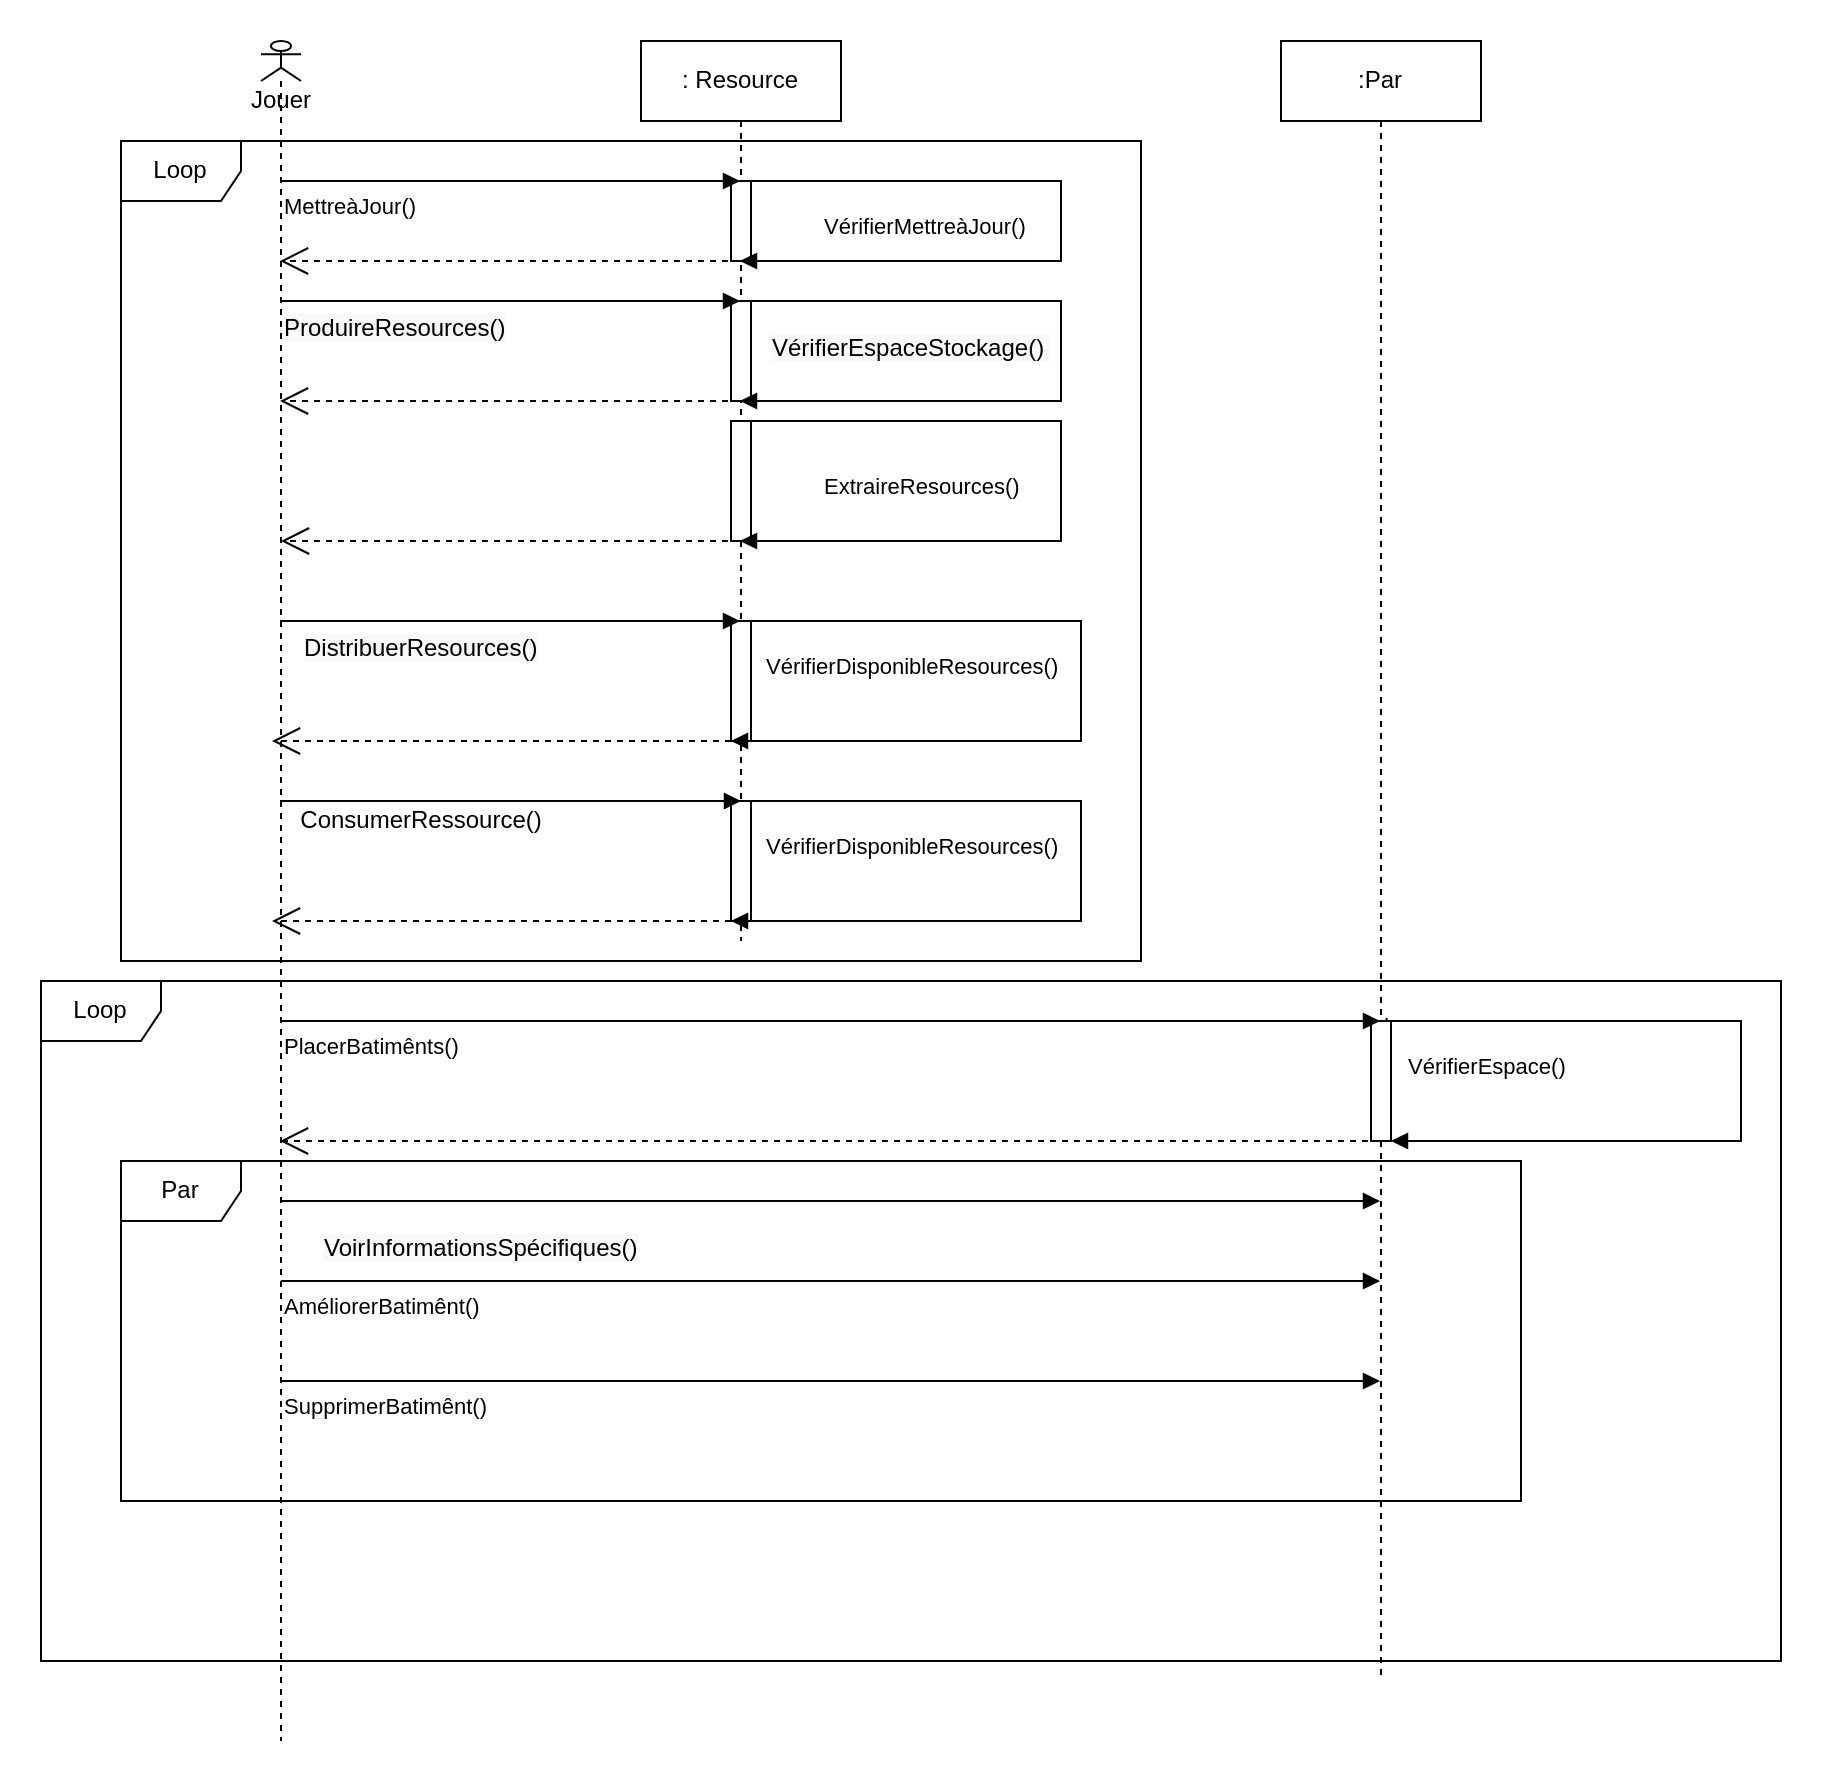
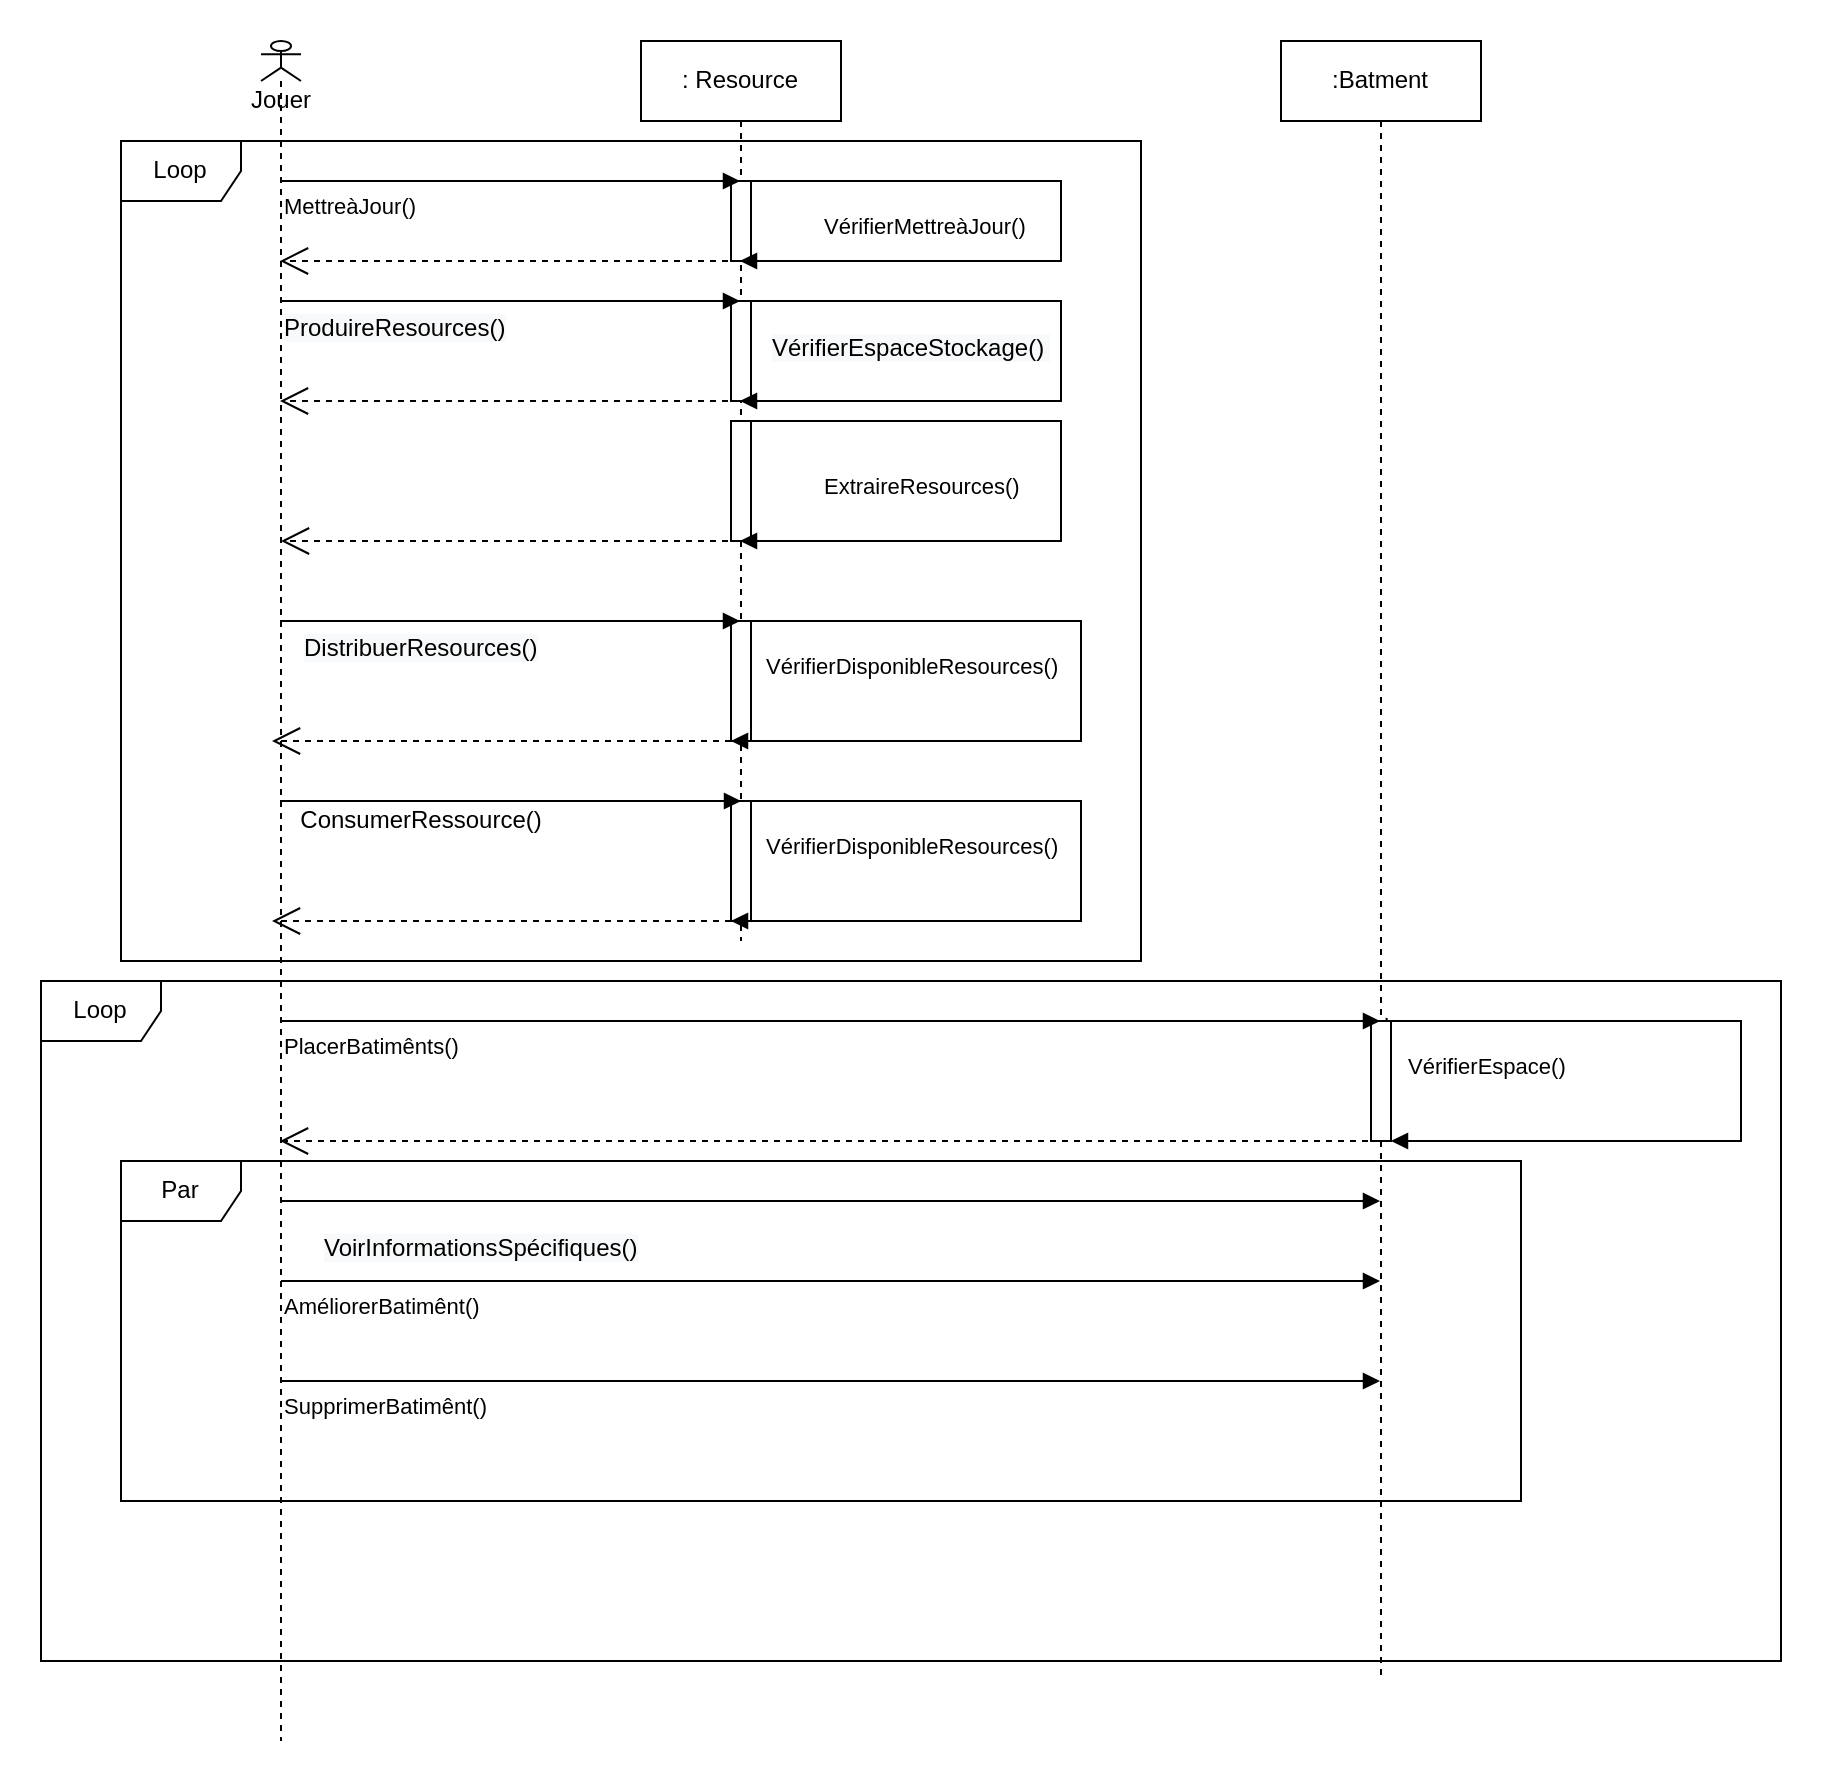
- <mxCell id="25" value=":Par" style="shape=umlLifeline;perimeter=lifelinePerimeter;whiteSpace=wrap;html=1;container=1;collapsible=0;recursiveResize=0;outlineConnect=0;" parent="1" vertex="1"><mxGeometry x="640" y="20" width="100" height="820" as="geometry" /></mxCell>
+ <mxCell id="25" value=":Batment" style="shape=umlLifeline;perimeter=lifelinePerimeter;whiteSpace=wrap;html=1;container=1;collapsible=0;recursiveResize=0;outlineConnect=0;" parent="1" vertex="1"><mxGeometry x="640" y="20" width="100" height="820" as="geometry" /></mxCell>
